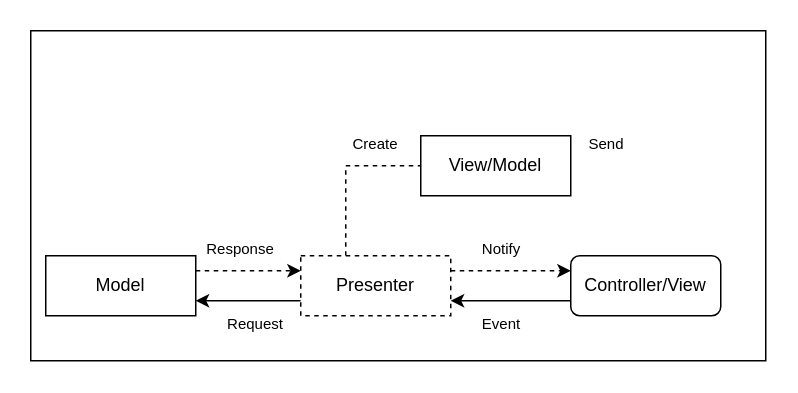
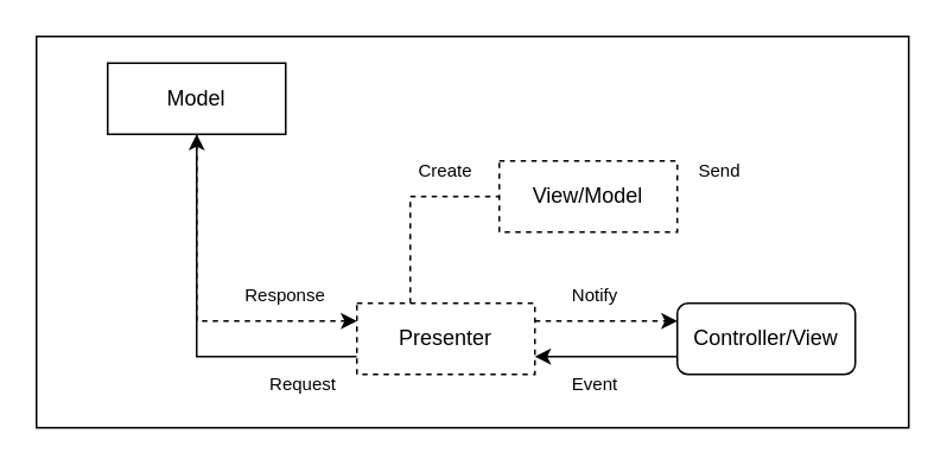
- <mxCell id="11" value="View/Model" style="rounded=0;whiteSpace=wrap;html=1;" vertex="1" parent="1"><mxGeometry x="280" y="90" width="100" height="40" as="geometry" /></mxCell>
+ <mxCell id="11" value="View/Model" style="rounded=0;whiteSpace=wrap;html=1;dashed=1;" vertex="1" parent="1"><mxGeometry x="280" y="90" width="100" height="40" as="geometry" /></mxCell>
- <mxCell id="4" value="Model" style="rounded=0;whiteSpace=wrap;html=1;" vertex="1" parent="1"><mxGeometry x="30" y="170" width="100" height="40" as="geometry" /></mxCell>
+ <mxCell id="4" value="Model" style="rounded=0;whiteSpace=wrap;html=1;" vertex="1" parent="1"><mxGeometry x="60" y="35" width="100" height="40" as="geometry" /></mxCell>
